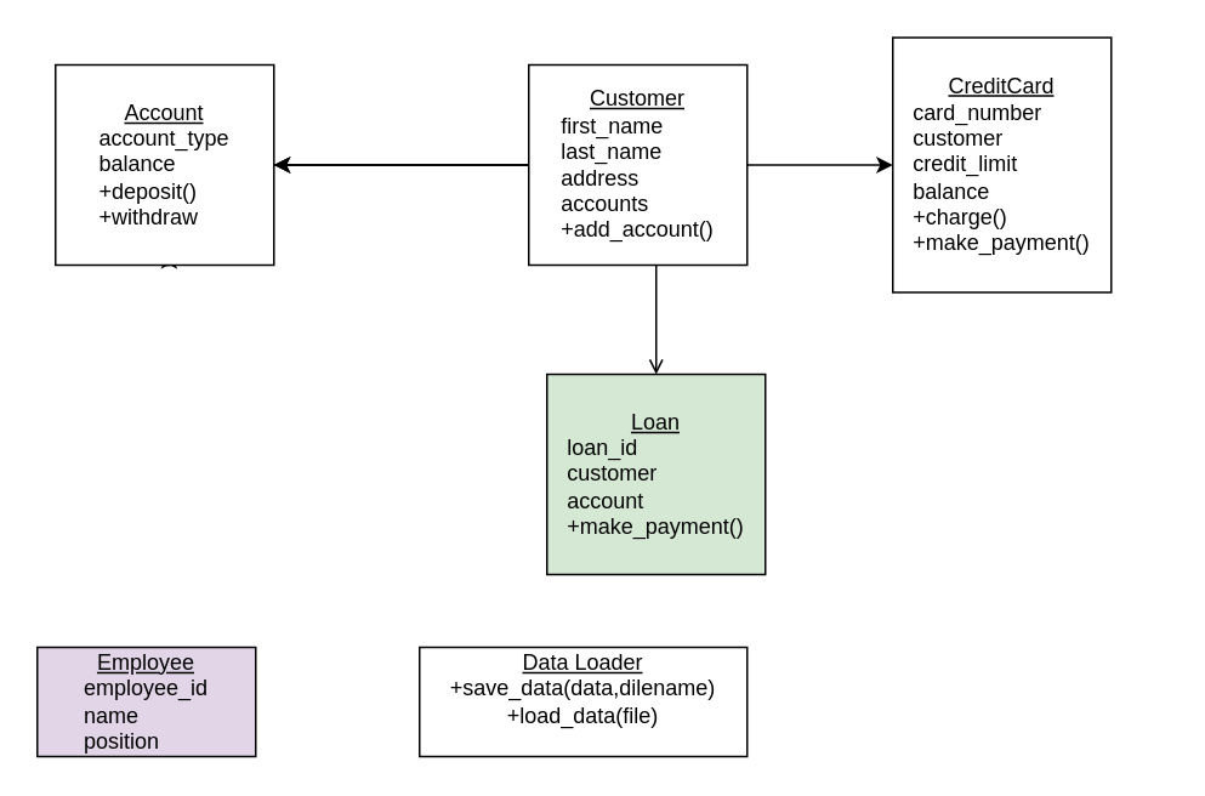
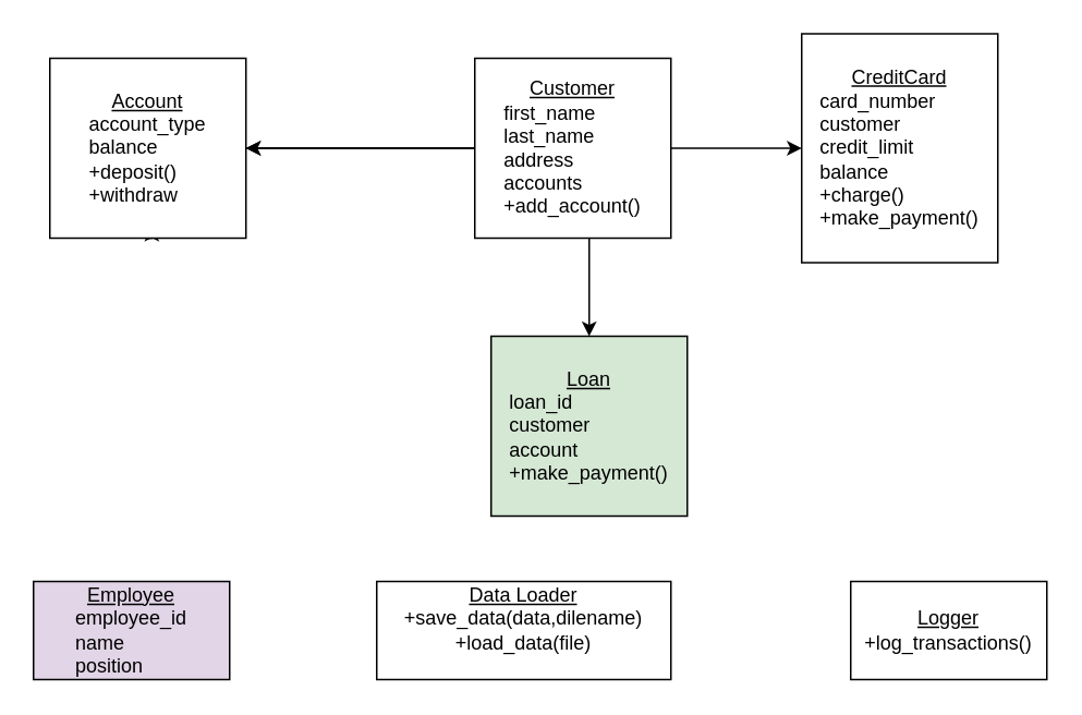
- <mxCell id="4" value="" style="edgeStyle=orthogonalEdgeStyle;rounded=0;orthogonalLoop=1;jettySize=auto;html=1;endArrow=open;" edge="1" parent="1" source="10" target="6"><mxGeometry relative="1" as="geometry" /></mxCell>
+ <mxCell id="4" value="" style="edgeStyle=orthogonalEdgeStyle;rounded=0;orthogonalLoop=1;jettySize=auto;html=1;" edge="1" parent="1" source="10" target="6"><mxGeometry relative="1" as="geometry" /></mxCell>
+ <mxCell id="13" value="&lt;u&gt;Logger&lt;/u&gt;&lt;div&gt;+log_transactions()&lt;/div&gt;" style="rounded=0;whiteSpace=wrap;html=1;" vertex="1" parent="1"><mxGeometry x="520" y="355" width="120" height="60" as="geometry" /></mxCell>
